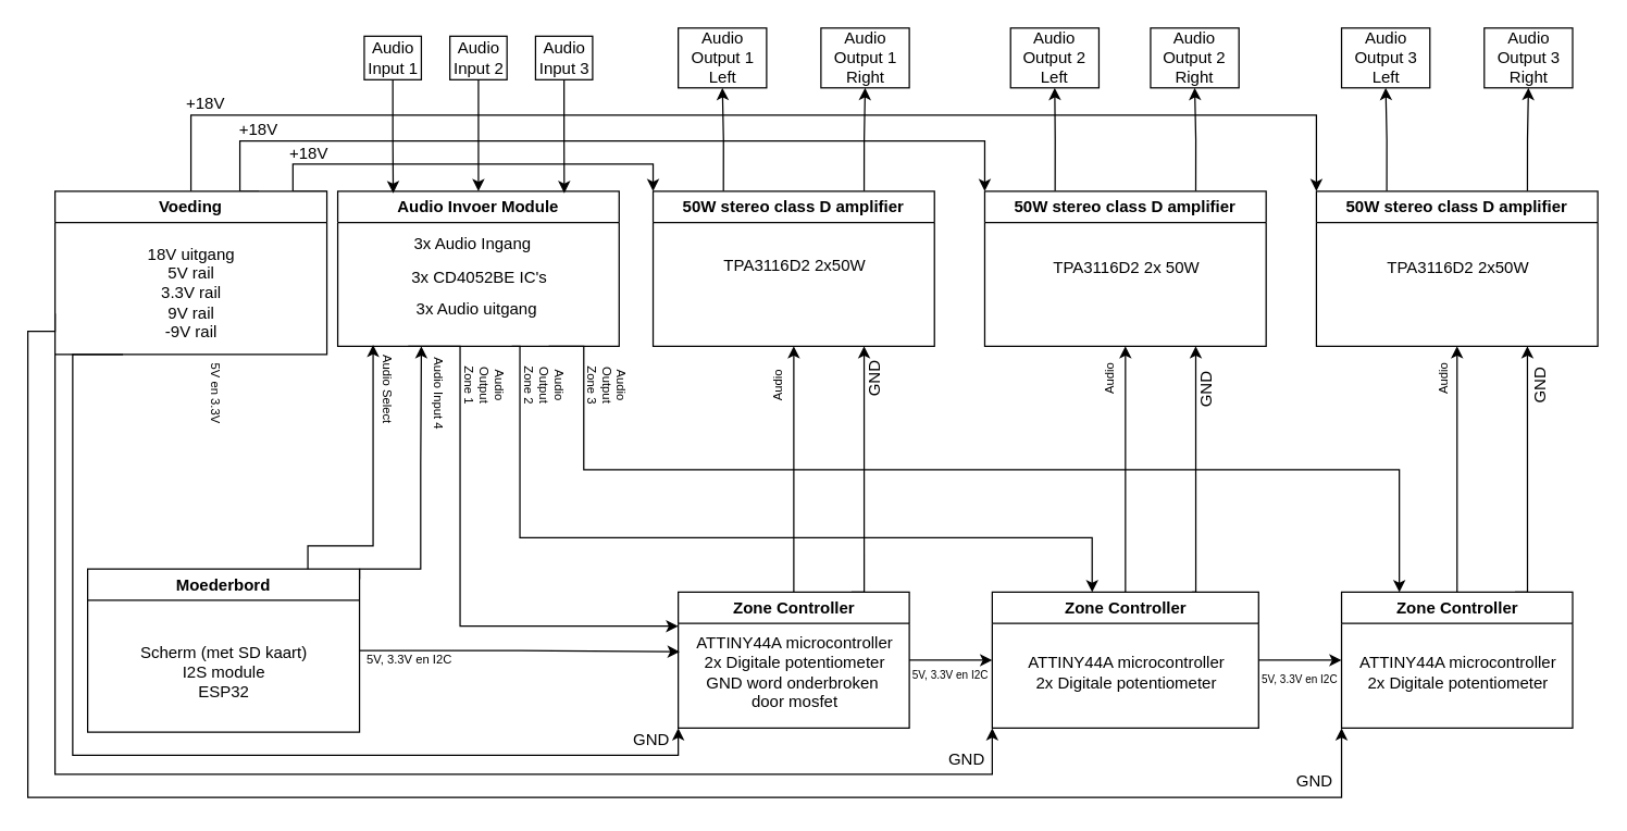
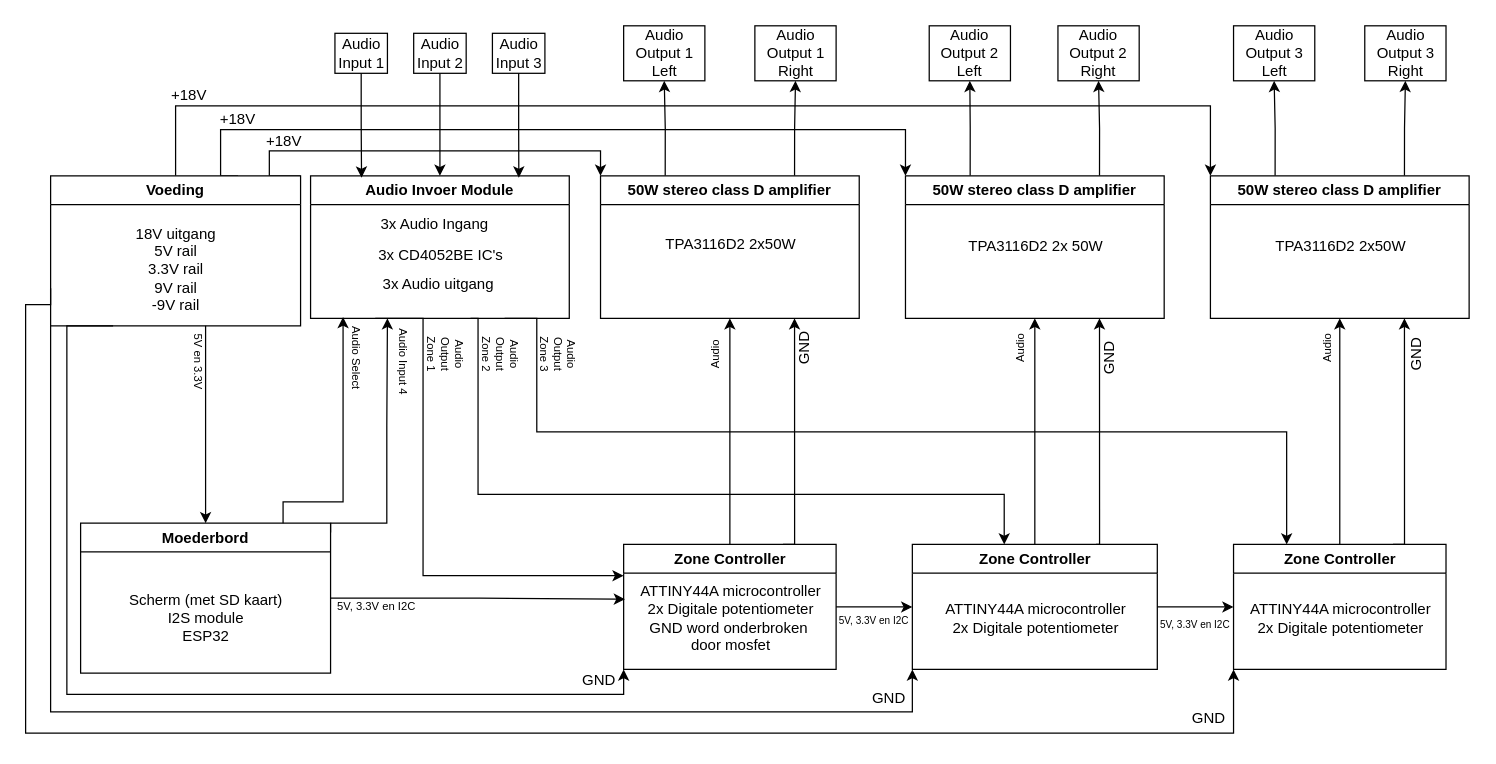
+ <mxCell id="28" style="edgeStyle=orthogonalEdgeStyle;rounded=0;orthogonalLoop=1;jettySize=auto;html=1;entryX=0.5;entryY=0;entryDx=0;entryDy=0;" edge="1" parent="1" source="9" target="26"><mxGeometry relative="1" as="geometry"><Array as="points"><mxPoint x="164" y="297" /><mxPoint x="164" y="297" /></Array></mxGeometry></mxCell>
